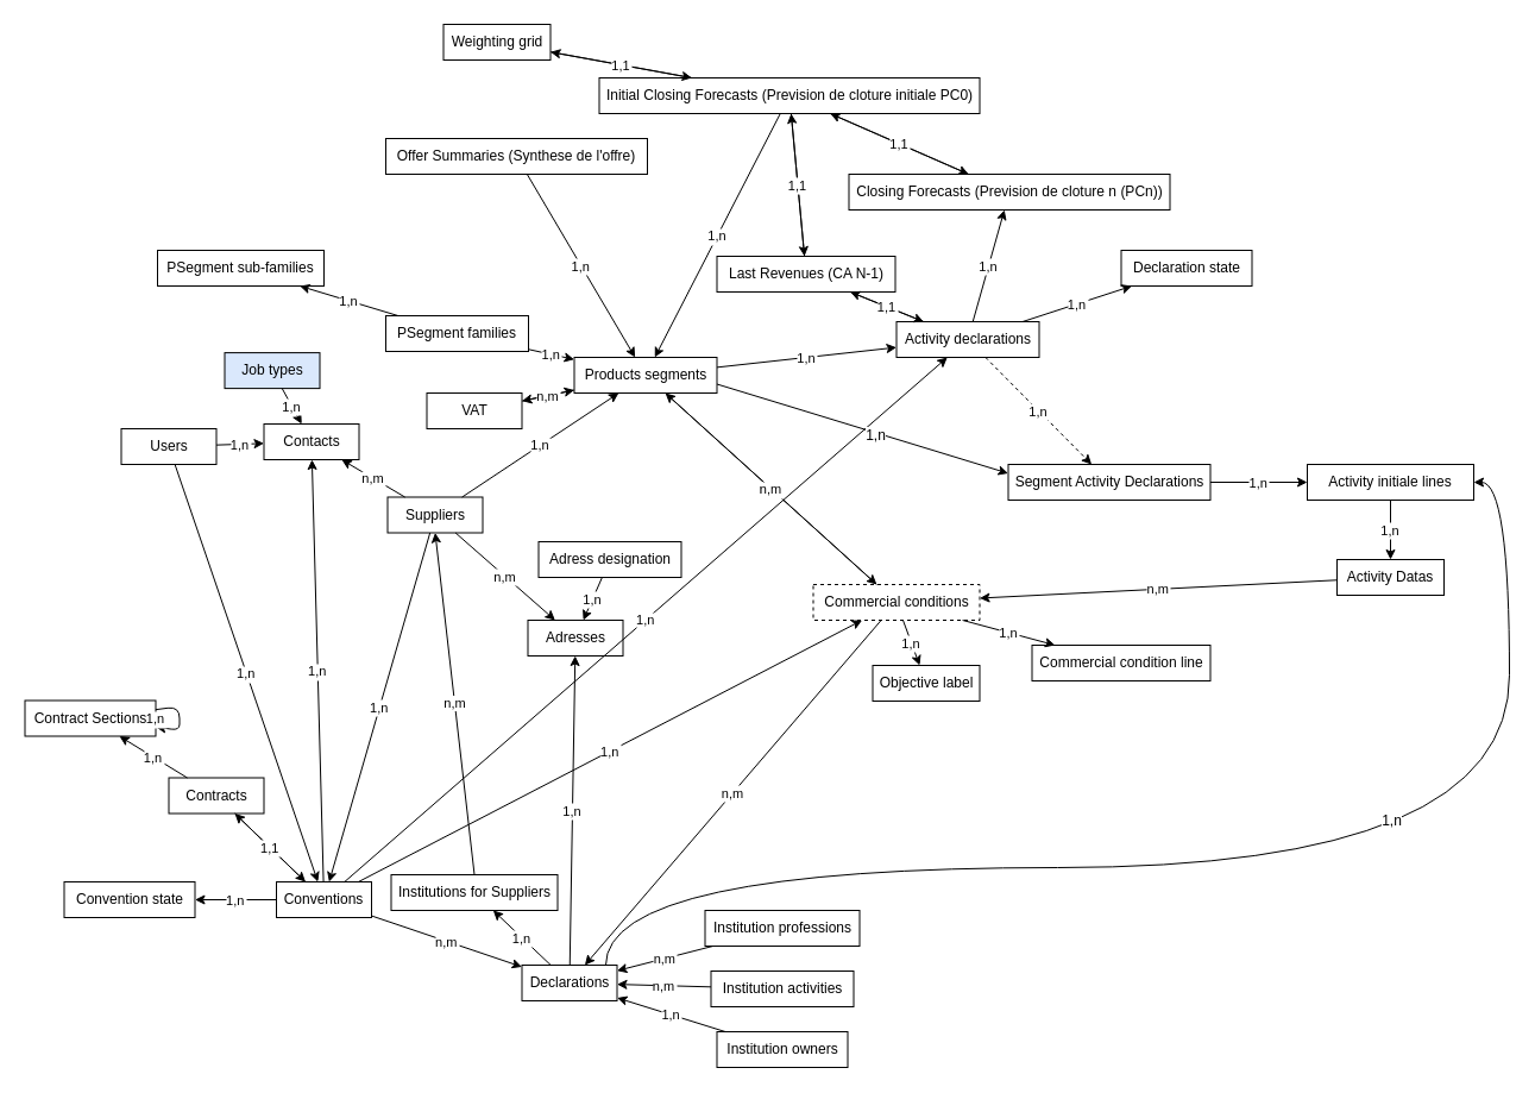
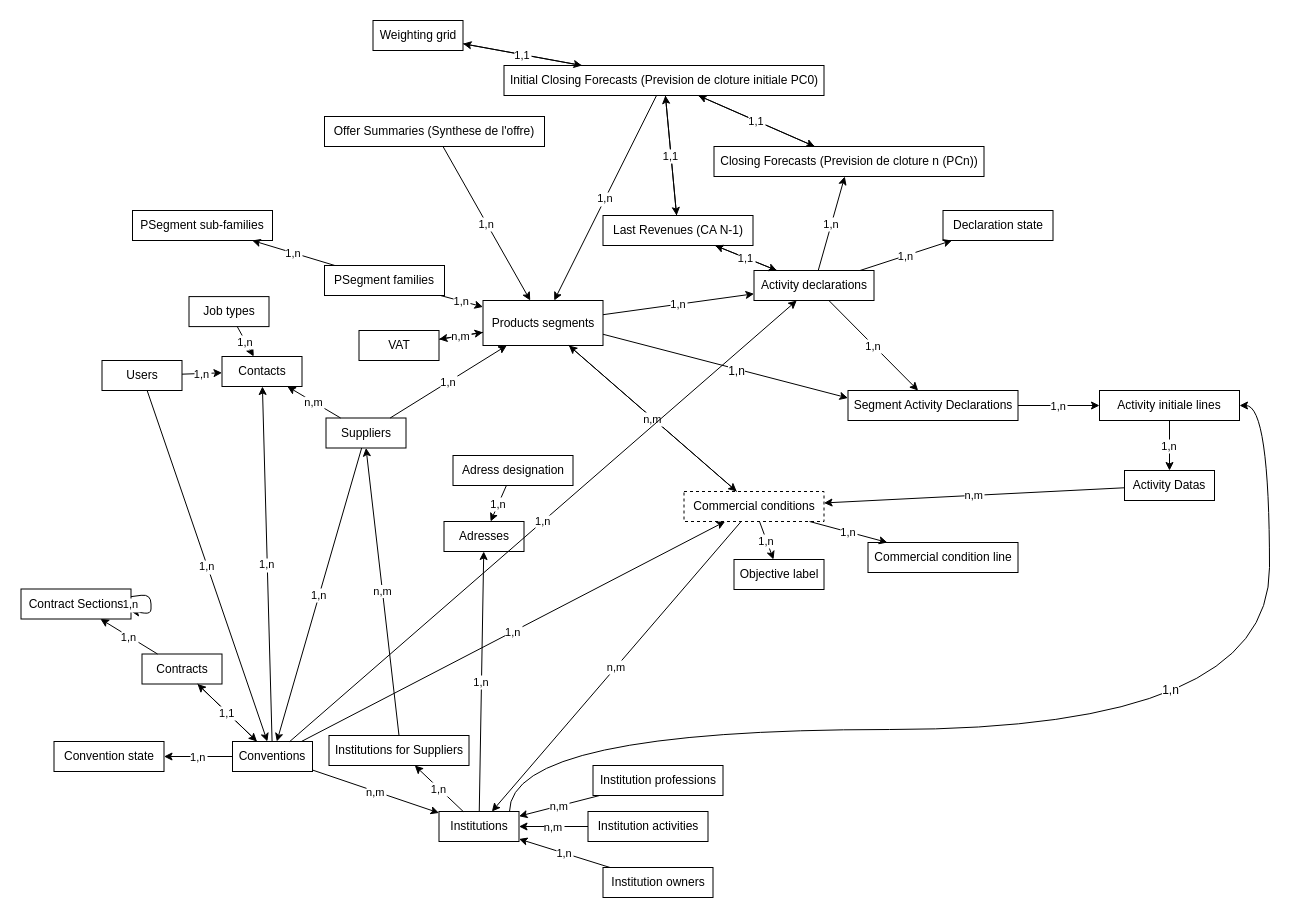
- <mxCell id="82" value="Job types" style="whiteSpace=wrap;html=1;fillColor=#dae8fc;" parent="1" vertex="1"><mxGeometry x="188.5" y="296.1" width="80" height="30" as="geometry" /></mxCell>
+ <mxCell id="82" value="Job types" style="whiteSpace=wrap;html=1;" parent="1" vertex="1"><mxGeometry x="188.5" y="296.1" width="80" height="30" as="geometry" /></mxCell>
- <mxCell id="3" value="Products segments" style="whiteSpace=wrap;html=1;" parent="1" vertex="1"><mxGeometry x="482.5" y="300" width="120" height="30" as="geometry" /></mxCell>
+ <mxCell id="3" value="Products segments" style="whiteSpace=wrap;html=1;" parent="1" vertex="1"><mxGeometry x="482.5" y="300" width="120" height="45" as="geometry" /></mxCell>
- <mxCell id="52" value="1,n" parent="1" source="34" target="51" edge="1" style="dashed=1;"><mxGeometry x="113.5" y="116" as="geometry" /></mxCell>
+ <mxCell id="52" value="1,n" parent="1" source="34" target="51" edge="1"><mxGeometry x="113.5" y="116" as="geometry" /></mxCell>
- <mxCell id="8" value="n,m" parent="1" source="2" target="7" edge="1"><mxGeometry x="113.5" y="116" as="geometry" /></mxCell>
- <mxCell id="9" value="Declarations" style="whiteSpace=wrap;html=1;" parent="1" vertex="1"><mxGeometry x="438.5" y="811" width="80" height="30" as="geometry" /></mxCell>
+ <mxCell id="9" value="Institutions" style="whiteSpace=wrap;html=1;" parent="1" vertex="1"><mxGeometry x="438.5" y="811" width="80" height="30" as="geometry" /></mxCell>
- <mxCell id="19" value="Institution activities" style="whiteSpace=wrap;html=1;" parent="1" vertex="1"><mxGeometry x="597.5" y="816" width="120" height="30" as="geometry" /></mxCell>
+ <mxCell id="19" value="Institution activities" style="whiteSpace=wrap;html=1;" parent="1" vertex="1"><mxGeometry x="587.5" y="811" width="120" height="30" as="geometry" /></mxCell>
